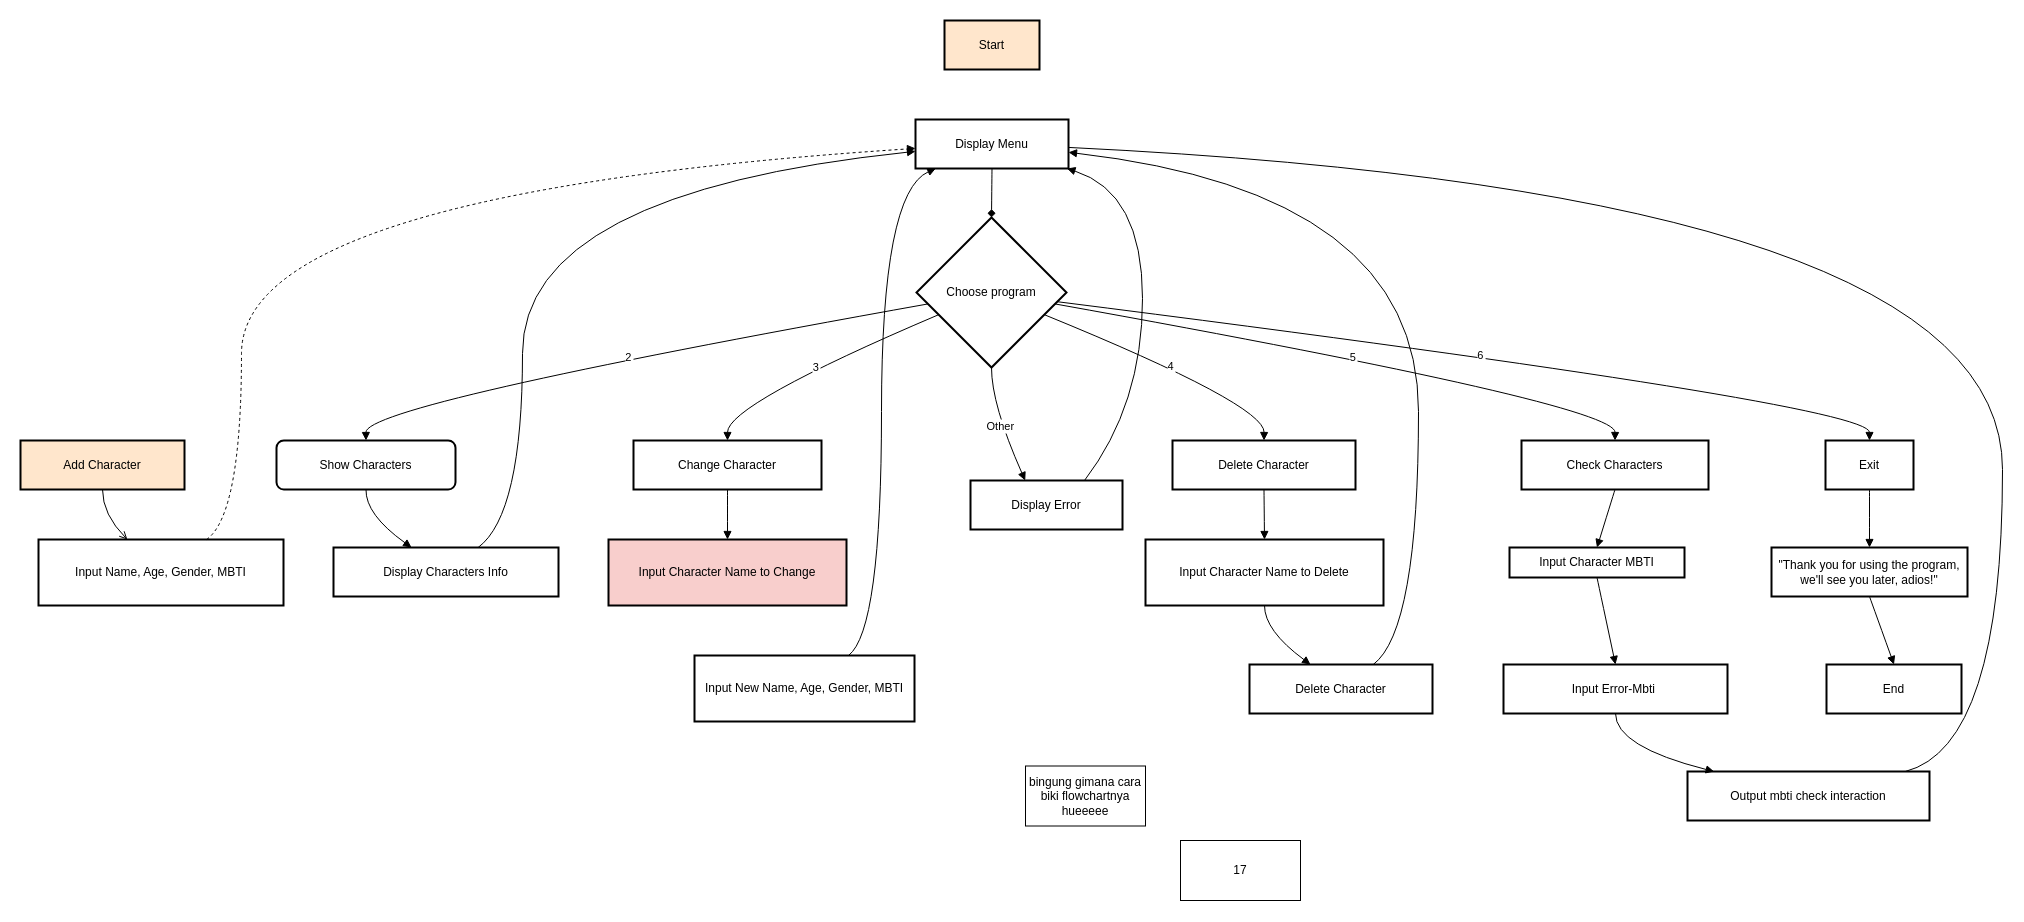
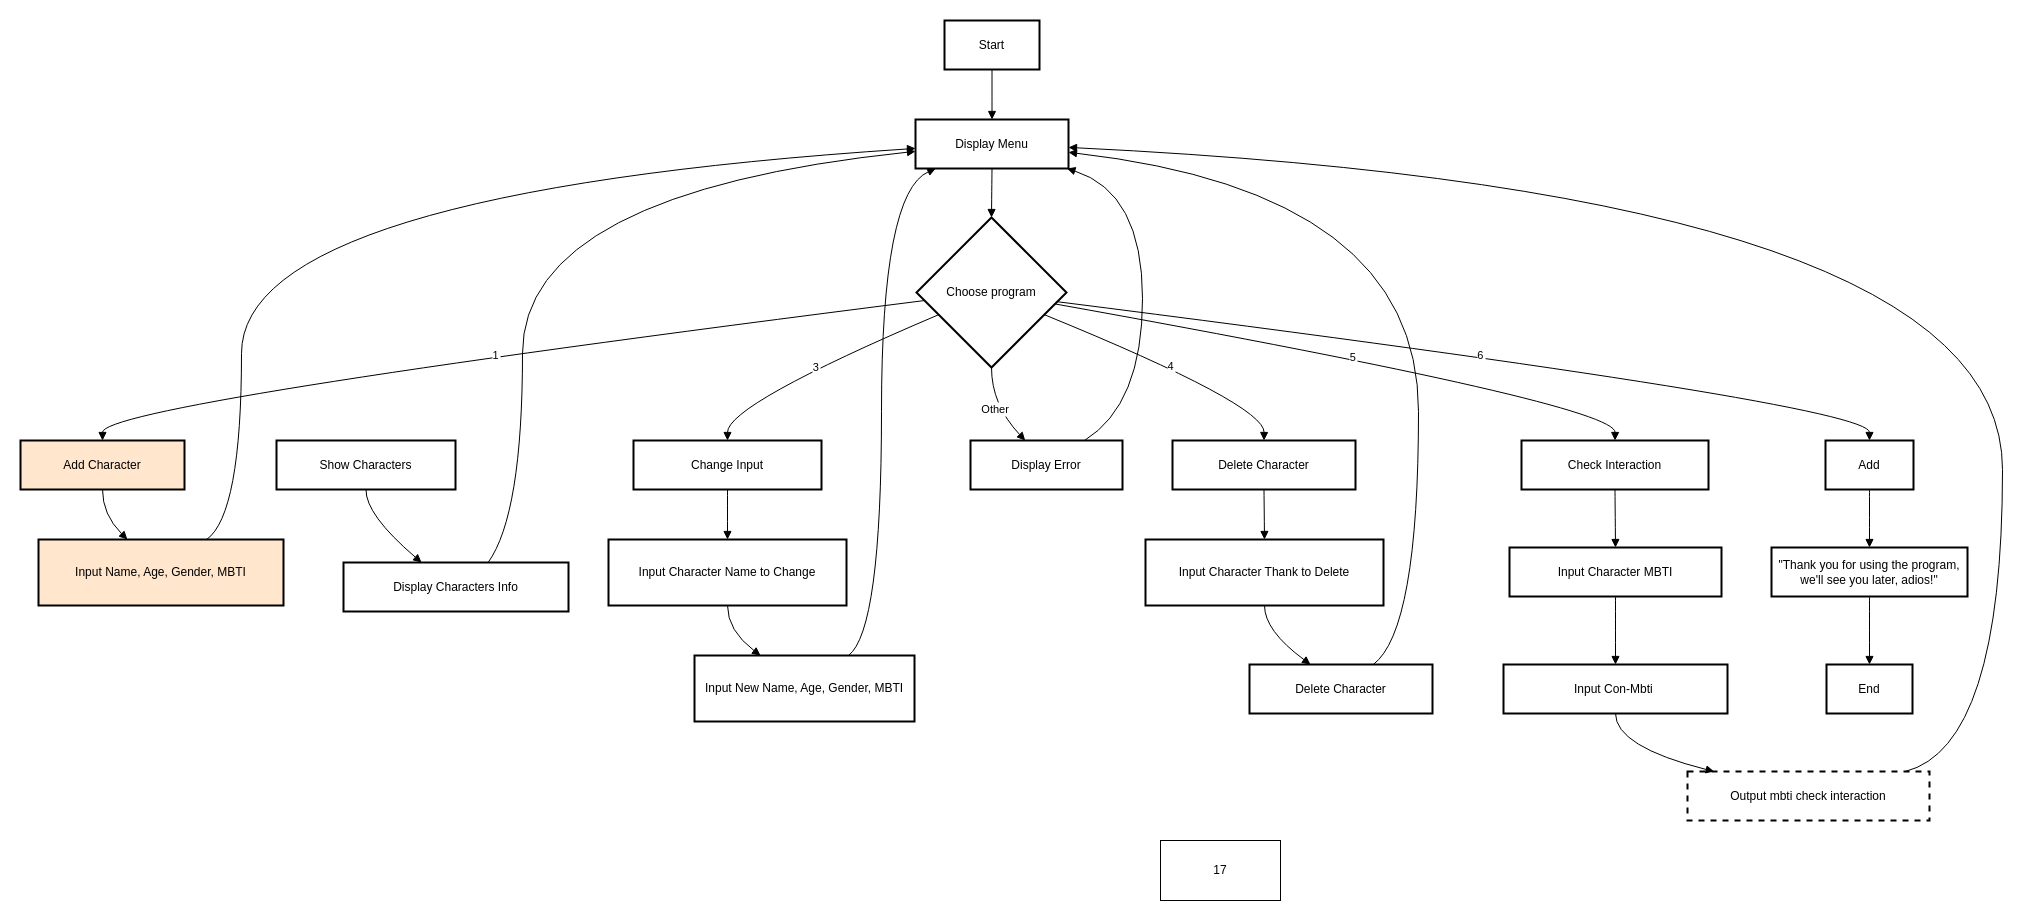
- <mxCell id="2" value="Start" style="whiteSpace=wrap;strokeWidth=2;fillColor=#ffe6cc;" parent="1" vertex="1"><mxGeometry x="944" y="20" width="95" height="49" as="geometry" /></mxCell>
+ <mxCell id="2" value="Start" style="whiteSpace=wrap;strokeWidth=2;" parent="1" vertex="1"><mxGeometry x="944" y="20" width="95" height="49" as="geometry" /></mxCell>
+ <mxCell id="23" value="" style="curved=1;startArrow=none;endArrow=block;exitX=0.5;exitY=0.99;entryX=0.5;entryY=-0.01;rounded=0;" parent="1" source="2" target="3" edge="1"><mxGeometry relative="1" as="geometry"><Array as="points" /></mxGeometry></mxCell>
- <mxCell id="45" value="" style="curved=1;startArrow=none;endArrow=none;exitX=0.9;exitY=0;entryX=1;entryY=0.57;rounded=0;" parent="1" source="20" target="3" edge="1"><mxGeometry relative="1" as="geometry"><Array as="points"><mxPoint x="2002" y="746" /><mxPoint x="2002" y="192" /></Array></mxGeometry></mxCell>
+ <mxCell id="45" value="" style="curved=1;startArrow=none;endArrow=block;exitX=0.9;exitY=0;entryX=1;entryY=0.57;rounded=0;" parent="1" source="20" target="3" edge="1"><mxGeometry relative="1" as="geometry"><Array as="points"><mxPoint x="2002" y="746" /><mxPoint x="2002" y="192" /></Array></mxGeometry></mxCell>
- <mxCell id="24" value="" style="curved=1;startArrow=none;endArrow=diamond;exitX=0.5;exitY=0.99;entryX=0.5;entryY=0;rounded=0;" parent="1" source="3" target="4" edge="1"><mxGeometry relative="1" as="geometry"><Array as="points" /></mxGeometry></mxCell>
+ <mxCell id="24" value="" style="curved=1;startArrow=none;endArrow=block;exitX=0.5;exitY=0.99;entryX=0.5;entryY=0;rounded=0;" parent="1" source="3" target="4" edge="1"><mxGeometry relative="1" as="geometry"><Array as="points" /></mxGeometry></mxCell>
- <mxCell id="33" value="" style="curved=1;startArrow=none;endArrow=block;exitX=0.69;exitY=-0.01;entryX=0;entryY=0.59;rounded=0;dashed=1;" parent="1" source="12" target="3" edge="1"><mxGeometry relative="1" as="geometry"><Array as="points"><mxPoint x="241" y="514" /><mxPoint x="241" y="192" /></Array></mxGeometry></mxCell>
+ <mxCell id="33" value="" style="curved=1;startArrow=none;endArrow=block;exitX=0.69;exitY=-0.01;entryX=0;entryY=0.59;rounded=0;" parent="1" source="12" target="3" edge="1"><mxGeometry relative="1" as="geometry"><Array as="points"><mxPoint x="241" y="514" /><mxPoint x="241" y="192" /></Array></mxGeometry></mxCell>
+ <mxCell id="25" value="1" style="curved=1;startArrow=none;endArrow=block;exitX=0;exitY=0.56;entryX=0.5;entryY=0;rounded=0;" parent="1" source="4" target="5" edge="1"><mxGeometry relative="1" as="geometry"><Array as="points"><mxPoint x="102" y="404" /></Array></mxGeometry></mxCell>
- <mxCell id="26" value="2" style="curved=1;startArrow=none;endArrow=block;exitX=0;exitY=0.59;entryX=0.5;entryY=0;rounded=0;" parent="1" source="4" target="6" edge="1"><mxGeometry relative="1" as="geometry"><Array as="points"><mxPoint x="365" y="404" /></Array></mxGeometry></mxCell>
- <mxCell id="6" value="Show Characters" style="whiteSpace=wrap;strokeWidth=2;rounded=1;" parent="1" vertex="1"><mxGeometry x="276" y="440" width="179" height="49" as="geometry" /></mxCell>
+ <mxCell id="6" value="Show Characters" style="whiteSpace=wrap;strokeWidth=2;" parent="1" vertex="1"><mxGeometry x="276" y="440" width="179" height="49" as="geometry" /></mxCell>
- <mxCell id="7" value="Change Character" style="whiteSpace=wrap;strokeWidth=2;" parent="1" vertex="1"><mxGeometry x="633" y="440" width="188" height="49" as="geometry" /></mxCell>
+ <mxCell id="7" value="Change Input" style="whiteSpace=wrap;strokeWidth=2;" parent="1" vertex="1"><mxGeometry x="633" y="440" width="188" height="49" as="geometry" /></mxCell>
- <mxCell id="9" value="Check Characters" style="whiteSpace=wrap;strokeWidth=2;" parent="1" vertex="1"><mxGeometry x="1521" y="440" width="187" height="49" as="geometry" /></mxCell>
+ <mxCell id="9" value="Check Interaction" style="whiteSpace=wrap;strokeWidth=2;" parent="1" vertex="1"><mxGeometry x="1521" y="440" width="187" height="49" as="geometry" /></mxCell>
- <mxCell id="10" value="Exit" style="whiteSpace=wrap;strokeWidth=2;" parent="1" vertex="1"><mxGeometry x="1825" y="440" width="88" height="49" as="geometry" /></mxCell>
+ <mxCell id="10" value="Add" style="whiteSpace=wrap;strokeWidth=2;" parent="1" vertex="1"><mxGeometry x="1825" y="440" width="88" height="49" as="geometry" /></mxCell>
- <mxCell id="11" value="Display Error" style="whiteSpace=wrap;strokeWidth=2;" parent="1" vertex="1"><mxGeometry x="970" y="480" width="152" height="49" as="geometry" /></mxCell>
+ <mxCell id="11" value="Display Error" style="whiteSpace=wrap;strokeWidth=2;" parent="1" vertex="1"><mxGeometry x="970" y="440" width="152" height="49" as="geometry" /></mxCell>
- <mxCell id="32" value="" style="curved=1;startArrow=none;endArrow=open;exitX=0.5;exitY=0.99;entryX=0.36;entryY=-0.01;rounded=0;" parent="1" source="5" target="12" edge="1"><mxGeometry relative="1" as="geometry"><Array as="points"><mxPoint x="102" y="514" /></Array></mxGeometry></mxCell>
+ <mxCell id="32" value="" style="curved=1;startArrow=none;endArrow=block;exitX=0.5;exitY=0.99;entryX=0.36;entryY=-0.01;rounded=0;" parent="1" source="5" target="12" edge="1"><mxGeometry relative="1" as="geometry"><Array as="points"><mxPoint x="102" y="514" /></Array></mxGeometry></mxCell>
- <mxCell id="18" value="Input Character MBTI" style="whiteSpace=wrap;strokeWidth=2;" parent="1" vertex="1"><mxGeometry x="1509" y="547" width="175" height="30" as="geometry" /></mxCell>
+ <mxCell id="18" value="Input Character MBTI" style="whiteSpace=wrap;strokeWidth=2;" parent="1" vertex="1"><mxGeometry x="1509" y="547" width="212" height="49" as="geometry" /></mxCell>
- <mxCell id="13" value="Display Characters Info" style="whiteSpace=wrap;strokeWidth=2;" parent="1" vertex="1"><mxGeometry x="333" y="547" width="225" height="49" as="geometry" /></mxCell>
+ <mxCell id="13" value="Display Characters Info" style="whiteSpace=wrap;strokeWidth=2;" parent="1" vertex="1"><mxGeometry x="343" y="562" width="225" height="49" as="geometry" /></mxCell>
- <mxCell id="12" value="Input Name, Age, Gender, MBTI" style="whiteSpace=wrap;strokeWidth=2;" parent="1" vertex="1"><mxGeometry x="38" y="539" width="245" height="66" as="geometry" /></mxCell>
+ <mxCell id="12" value="Input Name, Age, Gender, MBTI" style="whiteSpace=wrap;strokeWidth=2;fillColor=#ffe6cc;" parent="1" vertex="1"><mxGeometry x="38" y="539" width="245" height="66" as="geometry" /></mxCell>
- <mxCell id="14" value="Input Character Name to Change" style="whiteSpace=wrap;strokeWidth=2;fillColor=#f8cecc;" parent="1" vertex="1"><mxGeometry x="608" y="539" width="238" height="66" as="geometry" /></mxCell>
+ <mxCell id="14" value="Input Character Name to Change" style="whiteSpace=wrap;strokeWidth=2;" parent="1" vertex="1"><mxGeometry x="608" y="539" width="238" height="66" as="geometry" /></mxCell>
- <mxCell id="16" value="Input Character Name to Delete" style="whiteSpace=wrap;strokeWidth=2;" parent="1" vertex="1"><mxGeometry x="1145" y="539" width="238" height="66" as="geometry" /></mxCell>
+ <mxCell id="16" value="Input Character Thank to Delete" style="whiteSpace=wrap;strokeWidth=2;" parent="1" vertex="1"><mxGeometry x="1145" y="539" width="238" height="66" as="geometry" /></mxCell>
+ <mxCell id="37" value="" style="curved=1;startArrow=none;endArrow=block;exitX=0.5;exitY=1;entryX=0.3;entryY=0;rounded=0;" parent="1" source="14" target="15" edge="1"><mxGeometry relative="1" as="geometry"><Array as="points"><mxPoint x="727" y="630" /></Array></mxGeometry></mxCell>
- <mxCell id="22" value="End" style="whiteSpace=wrap;strokeWidth=2;" parent="1" vertex="1"><mxGeometry x="1826" y="664" width="135" height="49" as="geometry" /></mxCell>
+ <mxCell id="22" value="End" style="whiteSpace=wrap;strokeWidth=2;" parent="1" vertex="1"><mxGeometry x="1826" y="664" width="86" height="49" as="geometry" /></mxCell>
- <mxCell id="19" value="Input Error-Mbti " style="whiteSpace=wrap;strokeWidth=2;" parent="1" vertex="1"><mxGeometry x="1503" y="664" width="224" height="49" as="geometry" /></mxCell>
+ <mxCell id="19" value="Input Con-Mbti " style="whiteSpace=wrap;strokeWidth=2;" parent="1" vertex="1"><mxGeometry x="1503" y="664" width="224" height="49" as="geometry" /></mxCell>
- <mxCell id="49" value="bingung gimana cara biki flowchartnya hueeeee" style="rounded=0;whiteSpace=wrap;html=1;" vertex="1" parent="1"><mxGeometry x="1025" y="765.5" width="120" height="60" as="geometry" /></mxCell>
- <mxCell id="20" value="Output mbti check interaction" style="whiteSpace=wrap;strokeWidth=2;" parent="1" vertex="1"><mxGeometry x="1687" y="771" width="242" height="49" as="geometry" /></mxCell>
+ <mxCell id="20" value="Output mbti check interaction" style="whiteSpace=wrap;strokeWidth=2;dashed=1;" parent="1" vertex="1"><mxGeometry x="1687" y="771" width="242" height="49" as="geometry" /></mxCell>
- <mxCell id="50" value="17" style="rounded=0;whiteSpace=wrap;html=1;" vertex="1" parent="1"><mxGeometry x="1180" y="840" width="120" height="60" as="geometry" /></mxCell>
+ <mxCell id="50" value="17" style="rounded=0;whiteSpace=wrap;html=1;" vertex="1" parent="1"><mxGeometry x="1160" y="840" width="120" height="60" as="geometry" /></mxCell>
